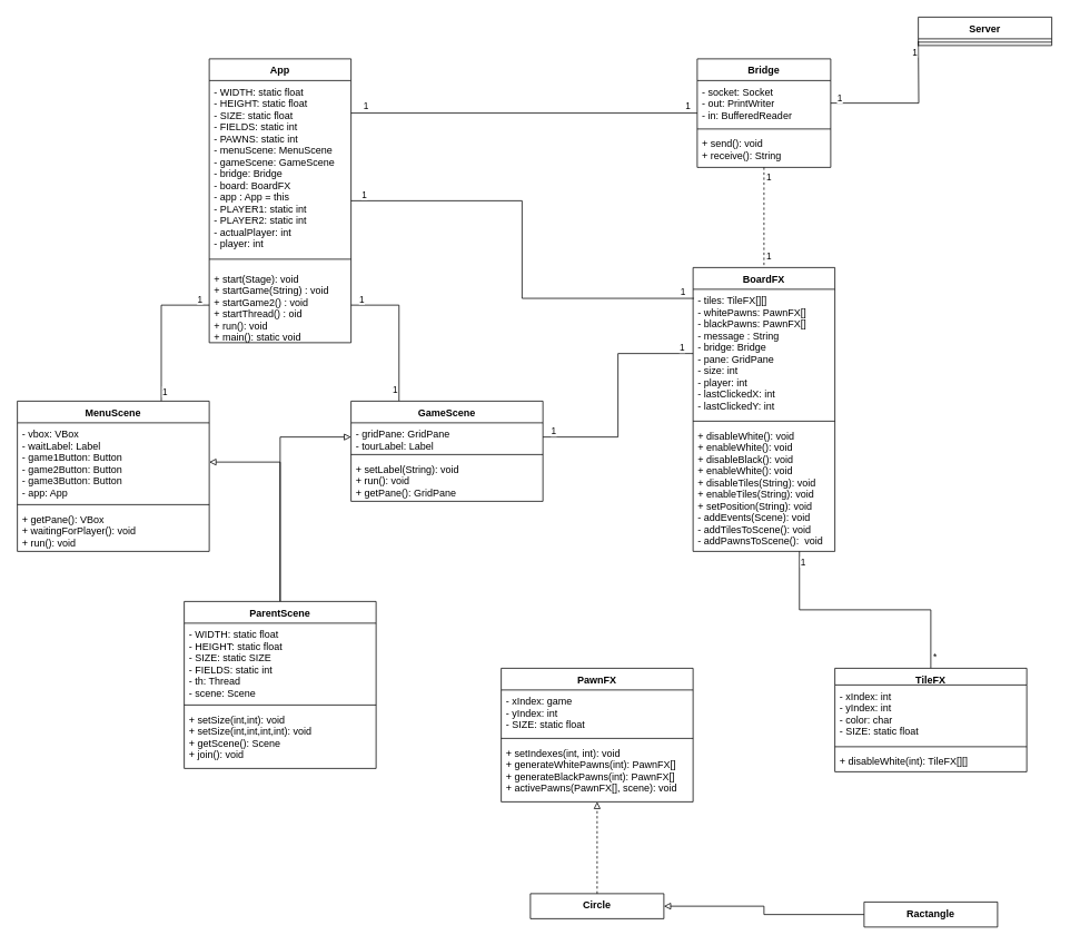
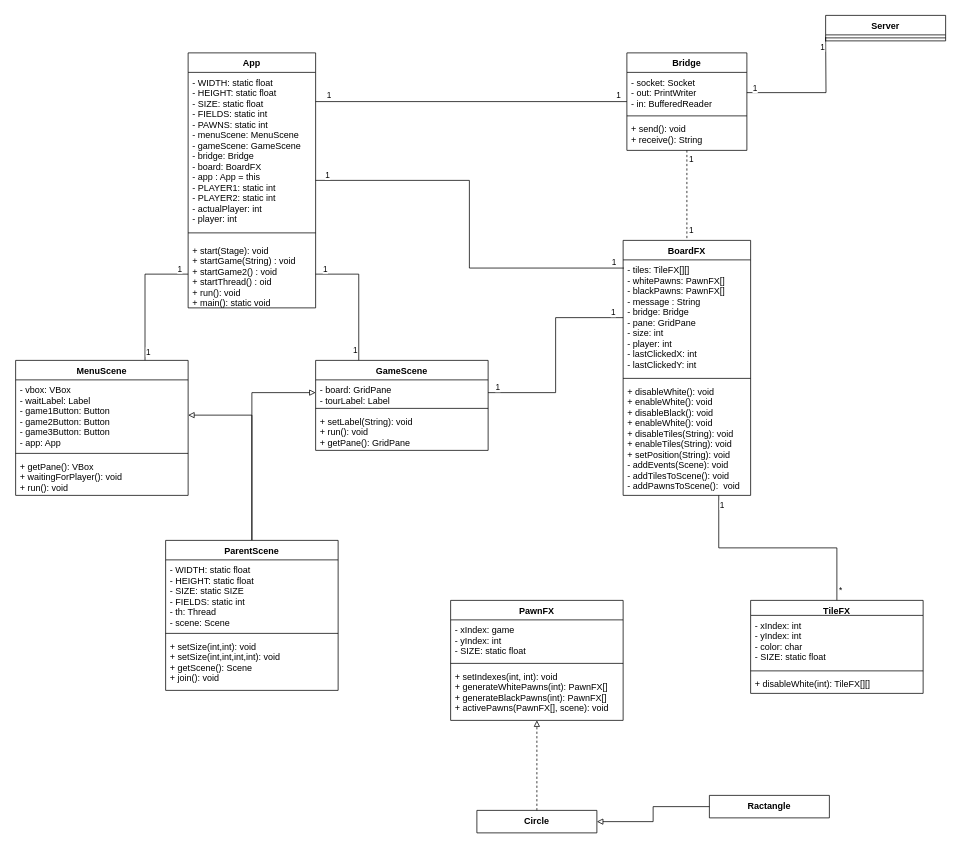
- <mxCell id="63" value="- gridPane: GridPane&#10;- tourLabel: Label" style="text;strokeColor=none;fillColor=none;align=left;verticalAlign=top;spacingLeft=4;spacingRight=4;overflow=hidden;rotatable=0;points=[[0,0.5],[1,0.5]];portConstraint=eastwest;" vertex="1" parent="62"><mxGeometry y="26" width="230" height="34" as="geometry" /></mxCell>
+ <mxCell id="63" value="- board: GridPane&#10;- tourLabel: Label" style="text;strokeColor=none;fillColor=none;align=left;verticalAlign=top;spacingLeft=4;spacingRight=4;overflow=hidden;rotatable=0;points=[[0,0.5],[1,0.5]];portConstraint=eastwest;" vertex="1" parent="62"><mxGeometry y="26" width="230" height="34" as="geometry" /></mxCell>
- <mxCell id="37" value="Circle" style="swimlane;fontStyle=1;align=center;verticalAlign=top;childLayout=stackLayout;horizontal=1;startSize=0;horizontalStack=0;resizeParent=1;resizeParentMax=0;resizeLast=0;collapsible=1;marginBottom=0;" parent="1" vertex="1"><mxGeometry x="635" y="1070" width="160" height="30" as="geometry"><mxRectangle x="450" y="340" width="60" height="30" as="alternateBounds" /></mxGeometry></mxCell>
+ <mxCell id="37" value="Circle" style="swimlane;fontStyle=1;align=center;verticalAlign=top;childLayout=stackLayout;horizontal=1;startSize=0;horizontalStack=0;resizeParent=1;resizeParentMax=0;resizeLast=0;collapsible=1;marginBottom=0;" parent="1" vertex="1"><mxGeometry x="635" y="1080" width="160" height="30" as="geometry"><mxRectangle x="450" y="340" width="60" height="30" as="alternateBounds" /></mxGeometry></mxCell>
- <mxCell id="39" value="Ractangle" style="swimlane;fontStyle=1;align=center;verticalAlign=top;childLayout=stackLayout;horizontal=1;startSize=0;horizontalStack=0;resizeParent=1;resizeParentMax=0;resizeLast=0;collapsible=1;marginBottom=0;strokeColor=default;" parent="1" vertex="1"><mxGeometry x="1035" y="1080" width="160" height="30" as="geometry"><mxRectangle x="400" y="470" width="60" height="30" as="alternateBounds" /></mxGeometry></mxCell>
+ <mxCell id="39" value="Ractangle" style="swimlane;fontStyle=1;align=center;verticalAlign=top;childLayout=stackLayout;horizontal=1;startSize=0;horizontalStack=0;resizeParent=1;resizeParentMax=0;resizeLast=0;collapsible=1;marginBottom=0;strokeColor=default;" parent="1" vertex="1"><mxGeometry x="945" y="1060" width="160" height="30" as="geometry"><mxRectangle x="400" y="470" width="60" height="30" as="alternateBounds" /></mxGeometry></mxCell>
